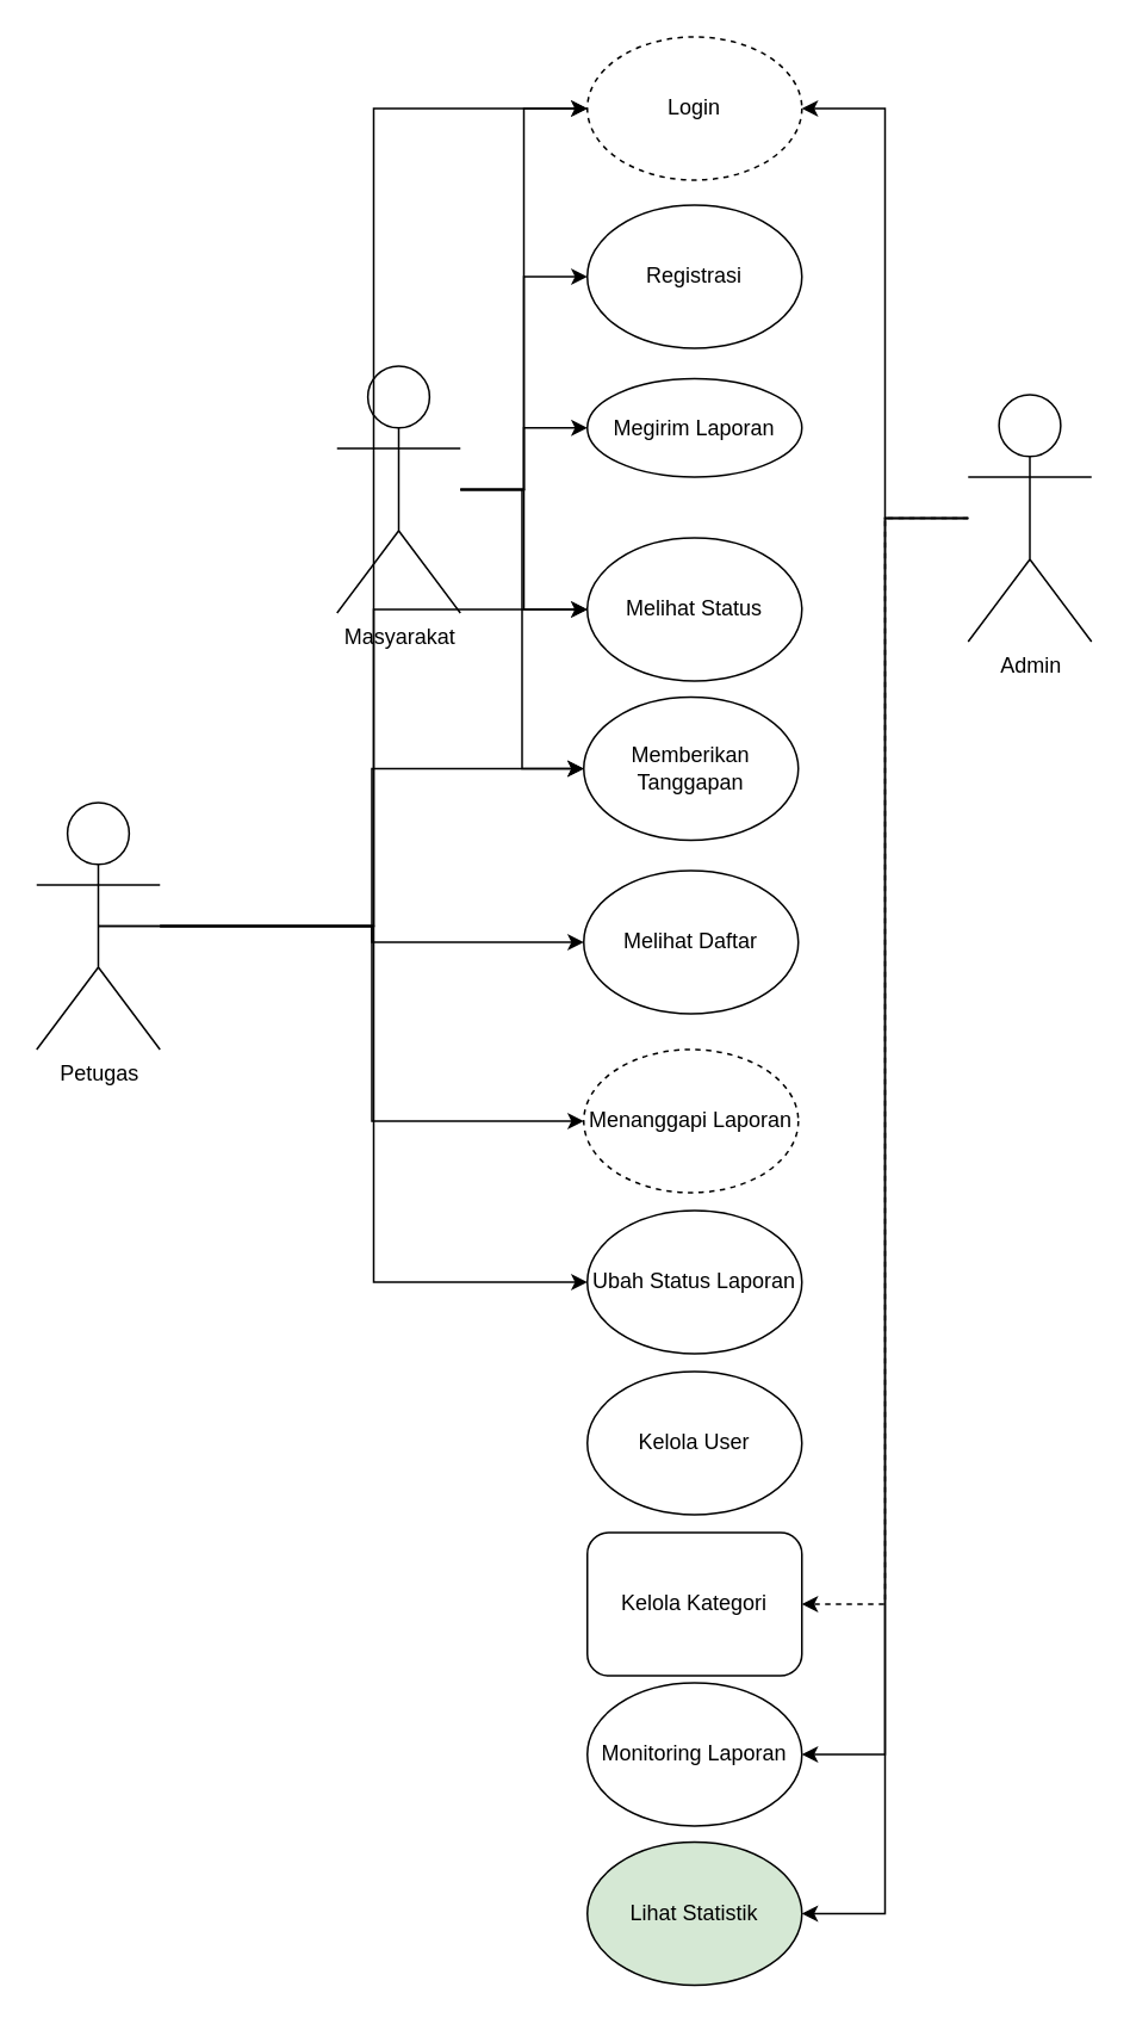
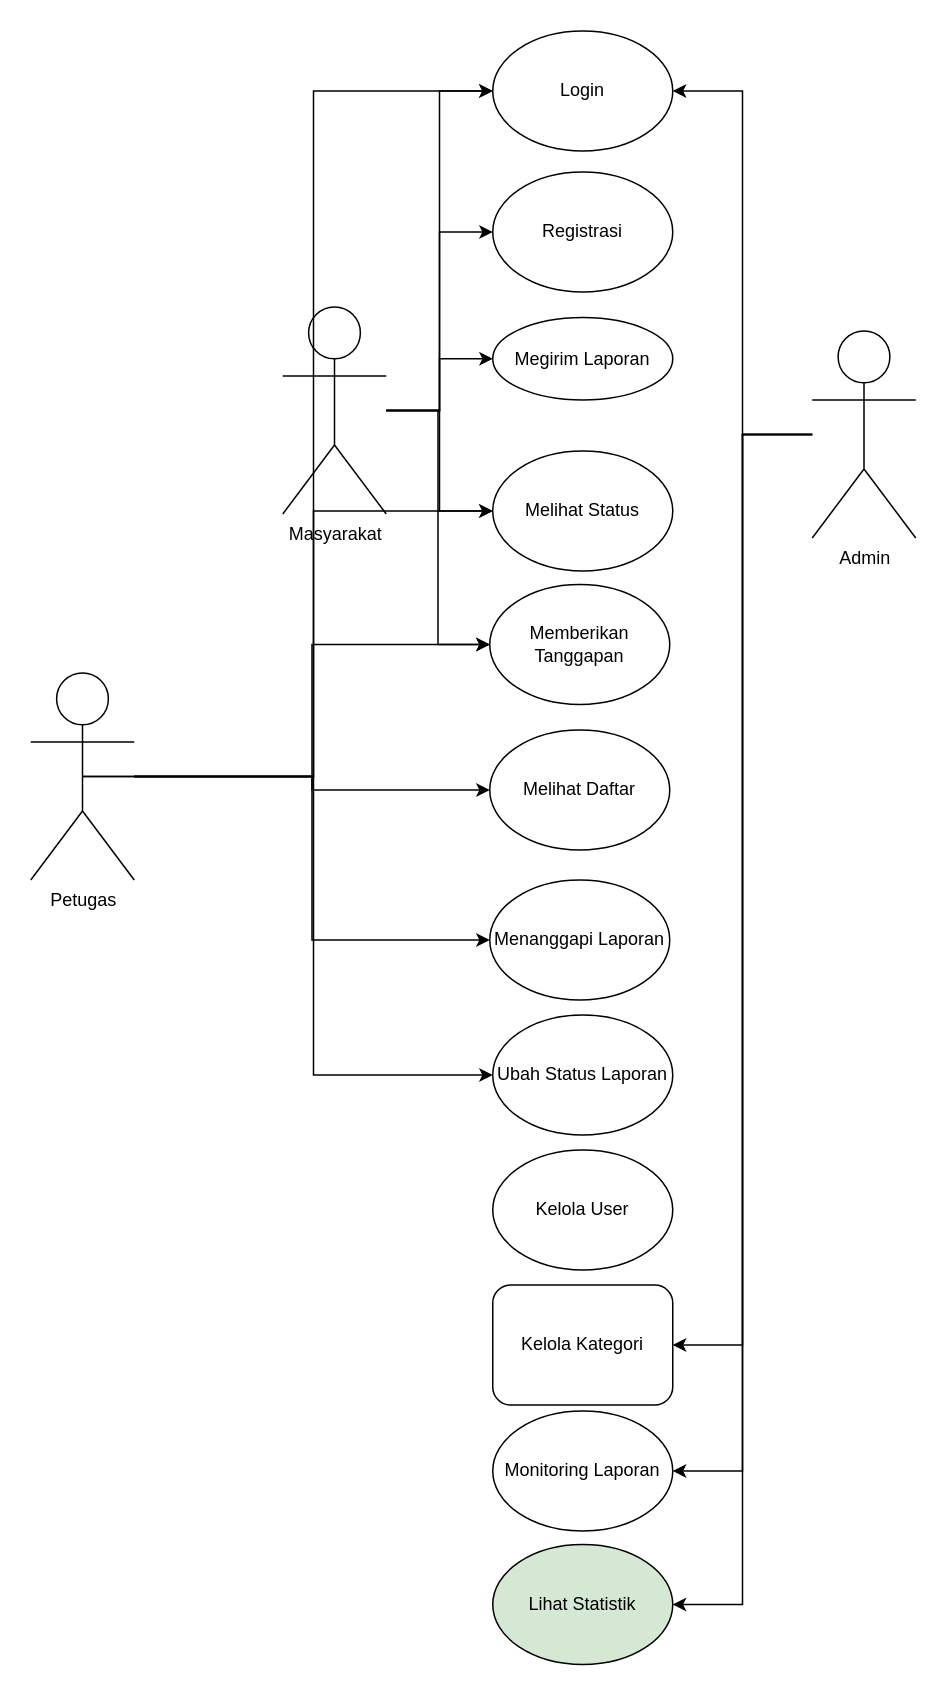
- <mxCell id="23" value="Login" style="ellipse;whiteSpace=wrap;html=1;dashed=1;" parent="1" vertex="1"><mxGeometry x="328" y="20" width="120" height="80" as="geometry" /></mxCell>
+ <mxCell id="23" value="Login" style="ellipse;whiteSpace=wrap;html=1;" parent="1" vertex="1"><mxGeometry x="328" y="20" width="120" height="80" as="geometry" /></mxCell>
- <mxCell id="25" value="Menanggapi Laporan" style="ellipse;whiteSpace=wrap;html=1;dashed=1;" parent="1" vertex="1"><mxGeometry x="326" y="586" width="120" height="80" as="geometry" /></mxCell>
+ <mxCell id="25" value="Menanggapi Laporan" style="ellipse;whiteSpace=wrap;html=1;" parent="1" vertex="1"><mxGeometry x="326" y="586" width="120" height="80" as="geometry" /></mxCell>
- <mxCell id="19" style="edgeStyle=orthogonalEdgeStyle;rounded=0;orthogonalLoop=1;jettySize=auto;html=1;entryX=1;entryY=0.5;entryDx=0;entryDy=0;dashed=1;" edge="1" parent="1" source="22" target="29"><mxGeometry relative="1" as="geometry" /></mxCell>
+ <mxCell id="19" style="edgeStyle=orthogonalEdgeStyle;rounded=0;orthogonalLoop=1;jettySize=auto;html=1;entryX=1;entryY=0.5;entryDx=0;entryDy=0;" edge="1" parent="1" source="22" target="29"><mxGeometry relative="1" as="geometry" /></mxCell>
